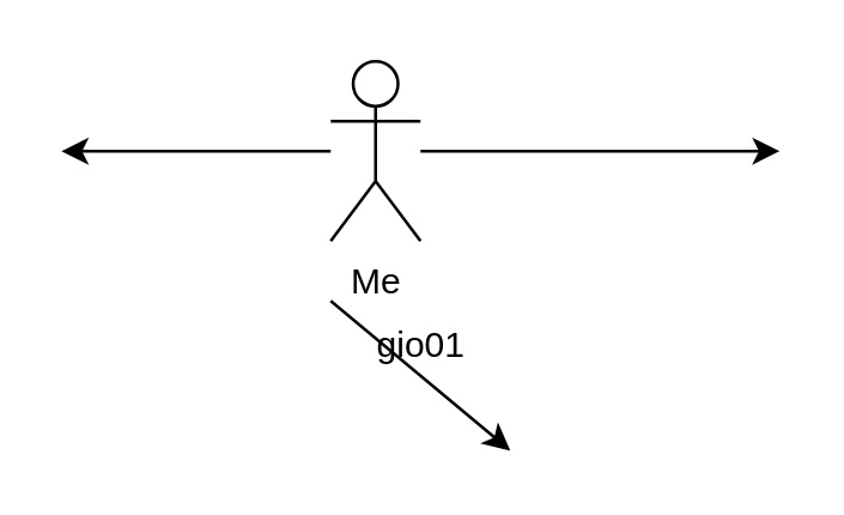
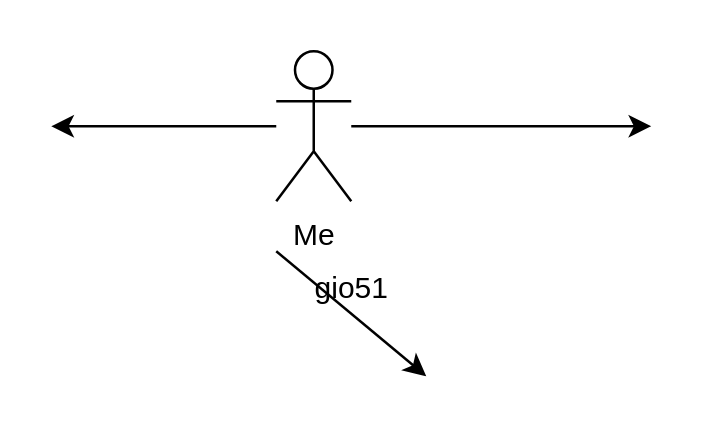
- <mxCell id="5" value="gio01" style="text;html=1;align=center;verticalAlign=middle;resizable=0;points=[];autosize=1;strokeColor=none;fillColor=none;" vertex="1" parent="1"><mxGeometry x="115" y="100" width="50" height="30" as="geometry" /></mxCell>
+ <mxCell id="5" value="gio51" style="text;html=1;align=center;verticalAlign=middle;resizable=0;points=[];autosize=1;strokeColor=none;fillColor=none;" vertex="1" parent="1"><mxGeometry x="115" y="100" width="50" height="30" as="geometry" /></mxCell>
